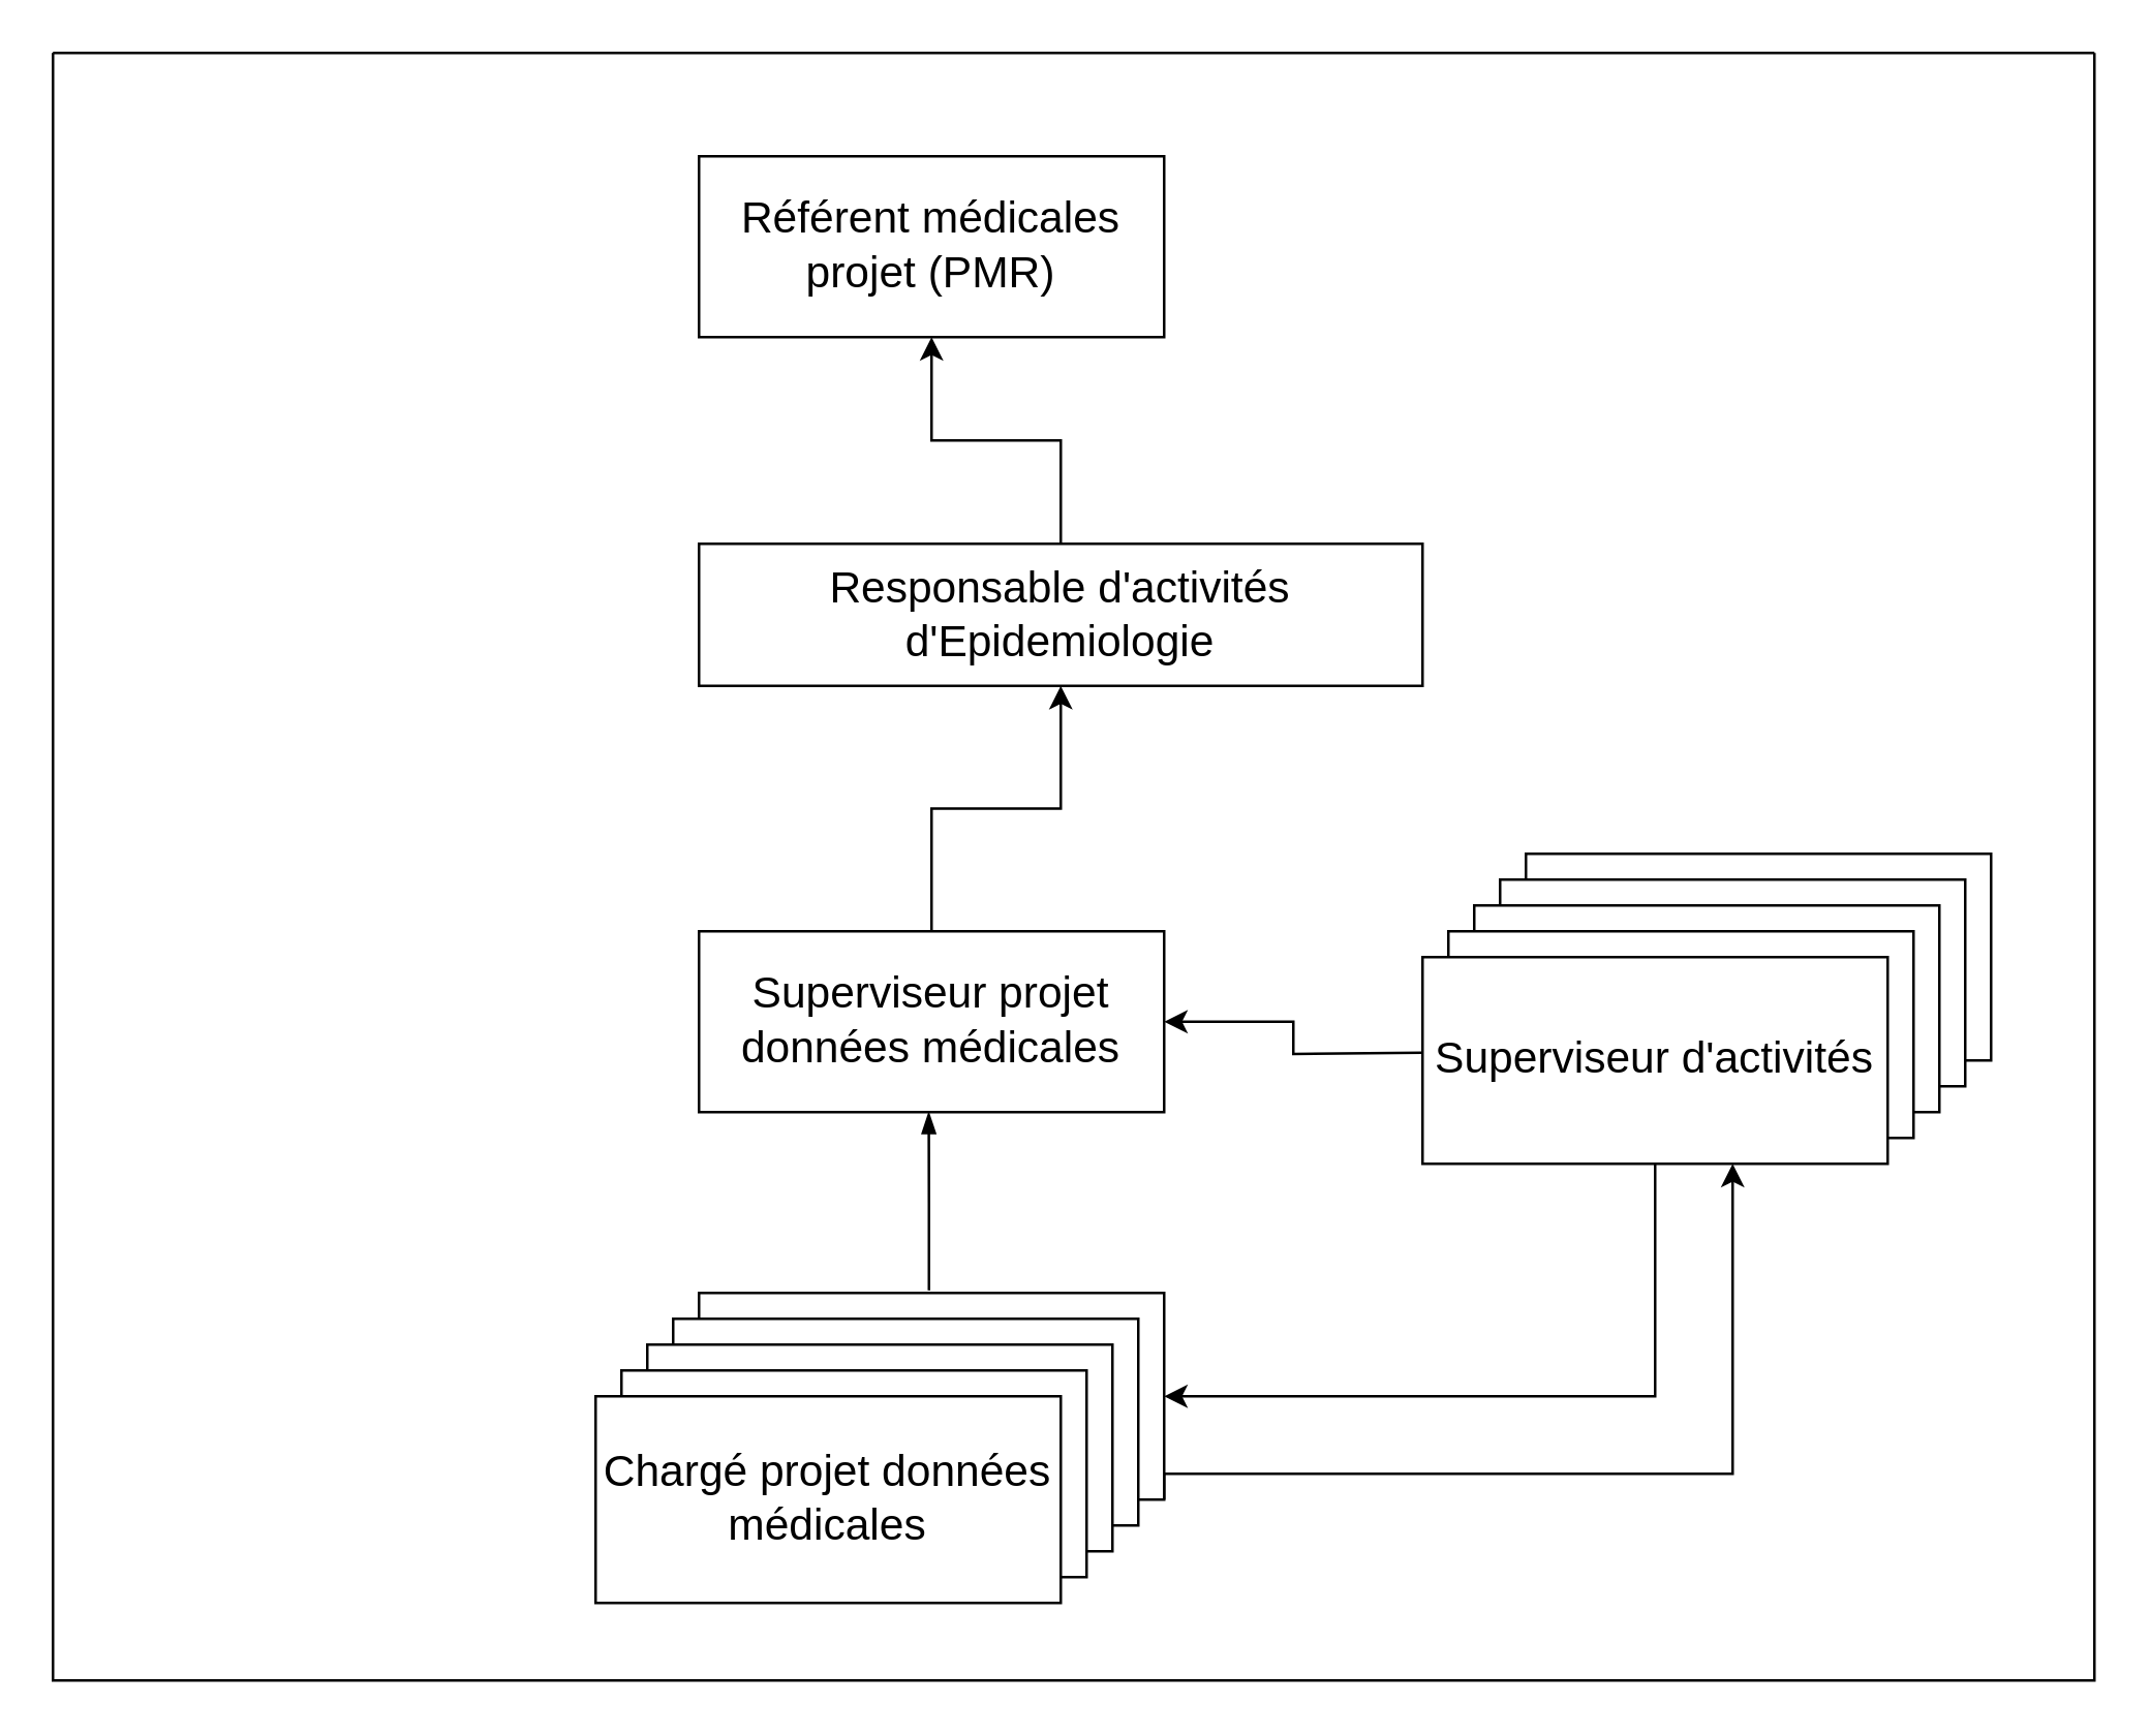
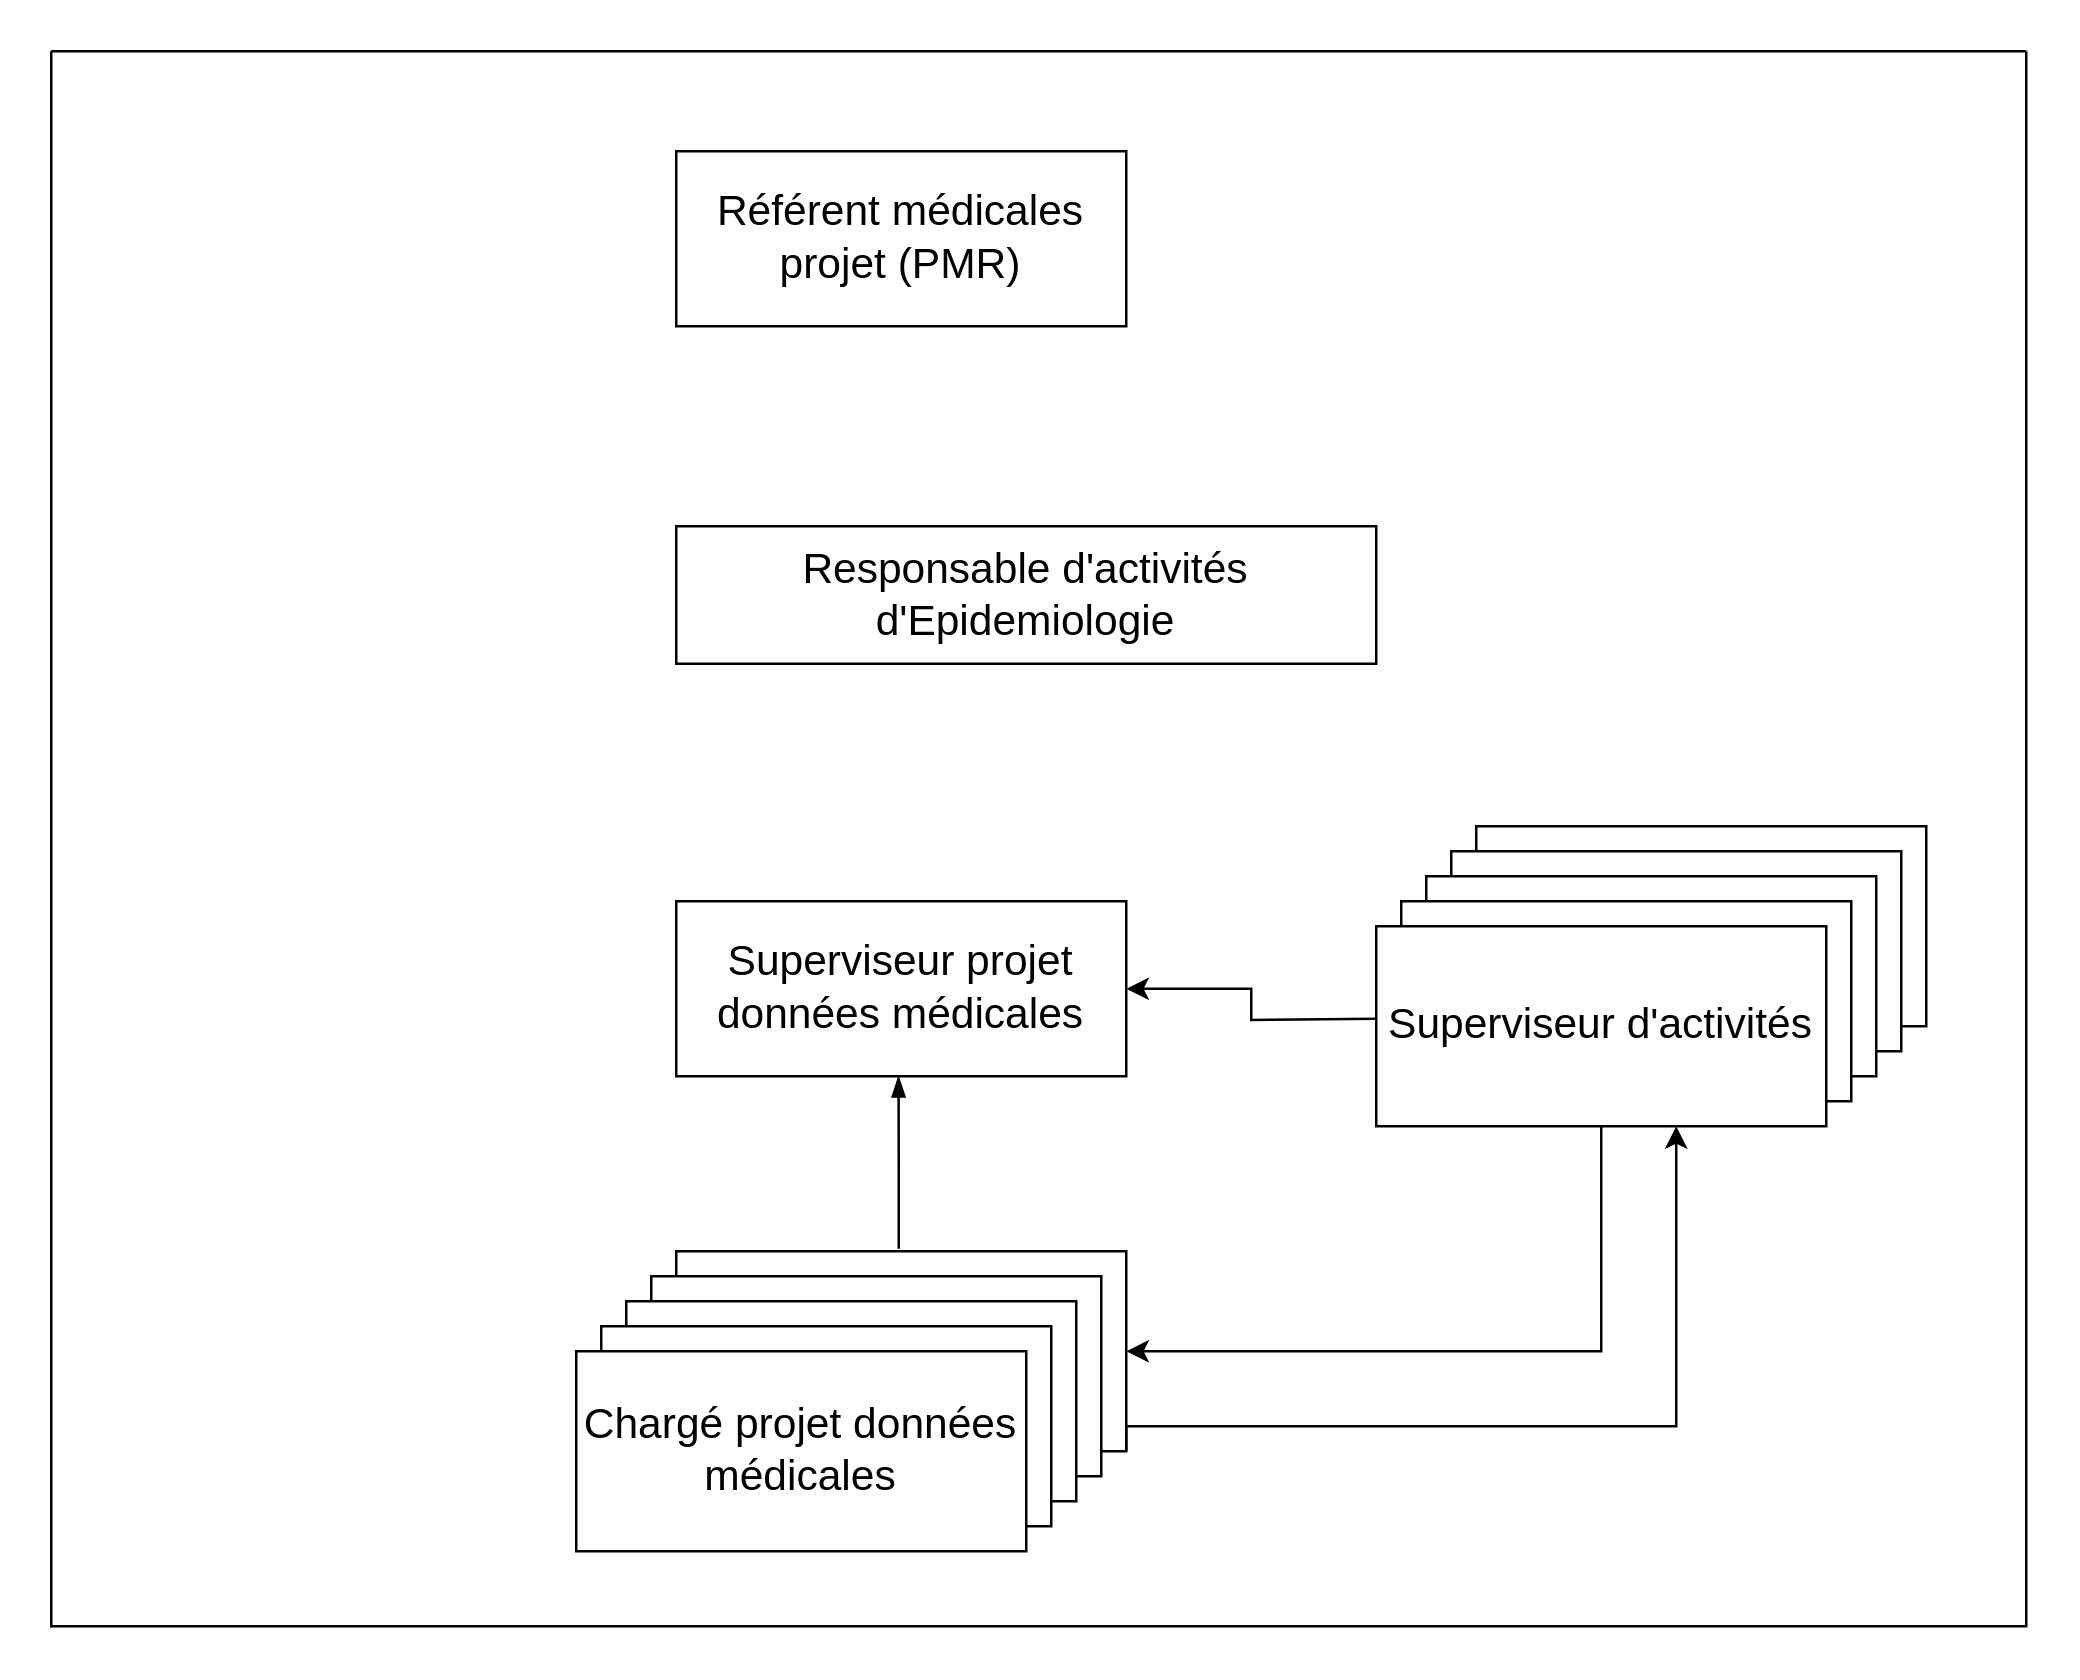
- <mxCell id="18" value="" style="edgeStyle=orthogonalEdgeStyle;rounded=0;orthogonalLoop=1;jettySize=auto;html=1;" edge="1" target="19" source="7" parent="2"><mxGeometry relative="1" as="geometry"><mxPoint x="380" y="60" as="sourcePoint" /></mxGeometry></mxCell>
- <mxCell id="6" value="" style="edgeStyle=orthogonalEdgeStyle;rounded=0;orthogonalLoop=1;jettySize=auto;html=1;" edge="1" source="3" target="7" parent="2"><mxGeometry relative="1" as="geometry" /></mxCell>
